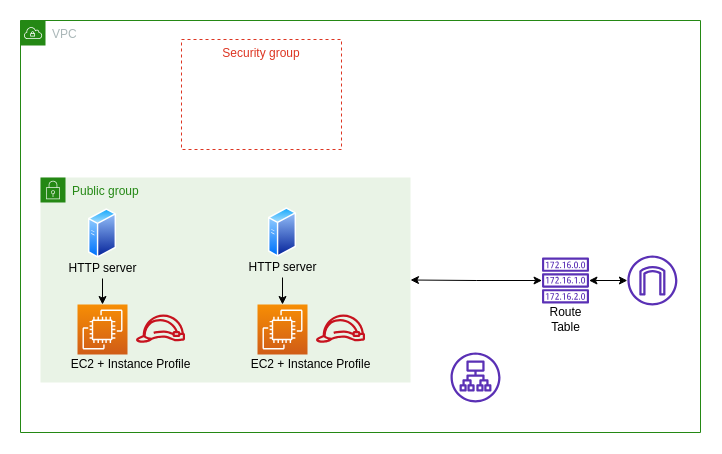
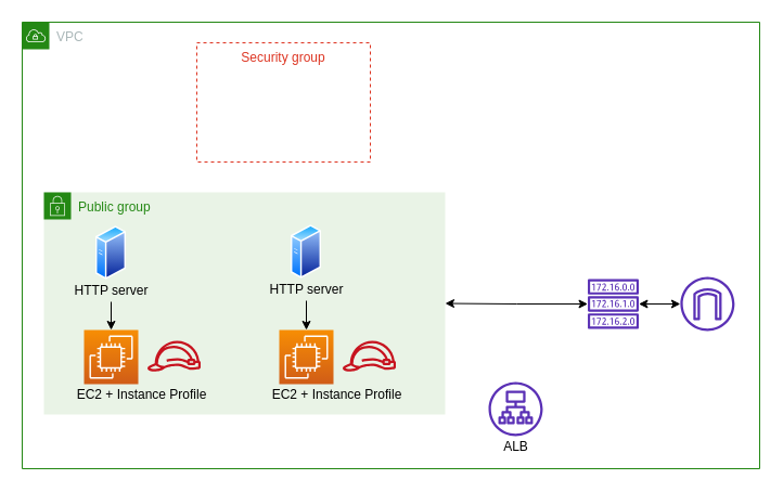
- <mxCell id="10" value="Route&lt;br&gt;Table" style="text;html=1;resizable=0;autosize=1;align=center;verticalAlign=middle;points=[];fillColor=none;strokeColor=none;rounded=0;" parent="8" vertex="1"><mxGeometry y="47" width="50" height="30" as="geometry" /></mxCell>
+ <mxCell id="33" value="ALB" style="text;html=1;resizable=0;autosize=1;align=center;verticalAlign=middle;points=[];fillColor=none;strokeColor=none;rounded=0;" parent="31" vertex="1"><mxGeometry x="5" y="50" width="40" height="20" as="geometry" /></mxCell>
